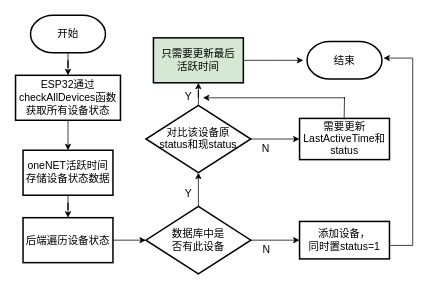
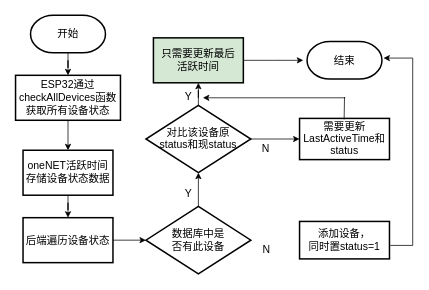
- <mxCell id="11" value="" style="edgeStyle=orthogonalEdgeStyle;rounded=0;orthogonalLoop=1;jettySize=auto;html=1;" parent="1" source="12" target="20" edge="1"><mxGeometry relative="1" as="geometry" /></mxCell>
